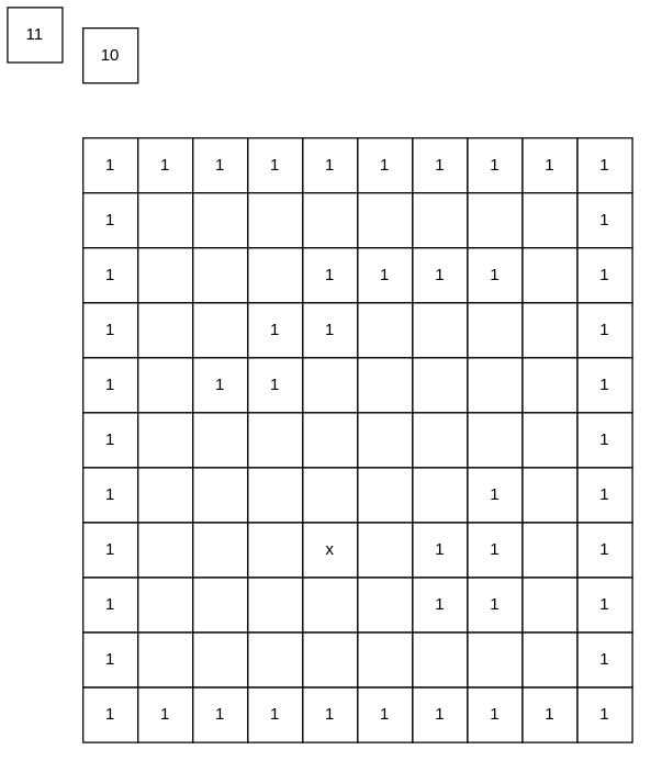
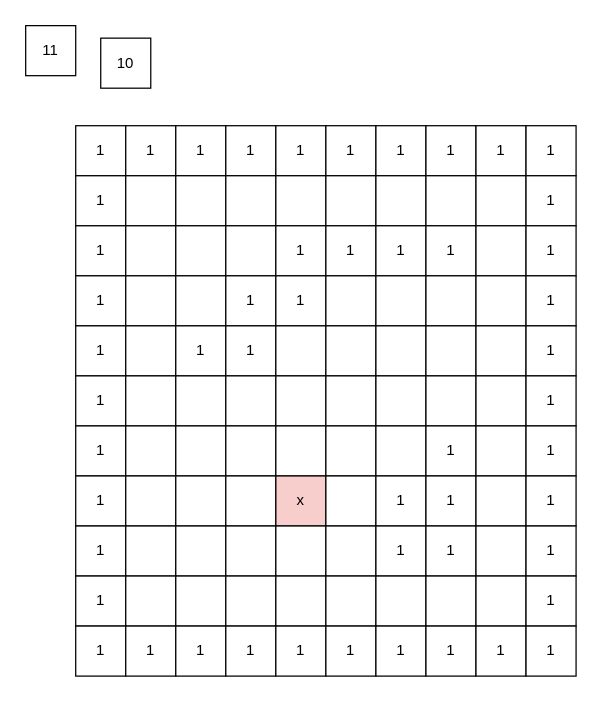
- <mxCell id="112" value="11" style="rounded=0;whiteSpace=wrap;html=1;" vertex="1" parent="1"><mxGeometry x="5" y="5" width="40" height="40" as="geometry" /></mxCell>
+ <mxCell id="112" value="11" style="rounded=0;whiteSpace=wrap;html=1;" vertex="1" parent="1"><mxGeometry x="20" y="20" width="40" height="40" as="geometry" /></mxCell>
- <mxCell id="113" value="10" style="rounded=0;whiteSpace=wrap;html=1;" vertex="1" parent="1"><mxGeometry x="60" y="20" width="40" height="40" as="geometry" /></mxCell>
+ <mxCell id="113" value="10" style="rounded=0;whiteSpace=wrap;html=1;" vertex="1" parent="1"><mxGeometry x="80" y="30" width="40" height="40" as="geometry" /></mxCell>
- <mxCell id="76" value="x" style="rounded=0;whiteSpace=wrap;html=1;" vertex="1" parent="1"><mxGeometry x="220" y="380" width="40" height="40" as="geometry" /></mxCell>
+ <mxCell id="76" value="x" style="rounded=0;whiteSpace=wrap;html=1;fillColor=#f8cecc;" vertex="1" parent="1"><mxGeometry x="220" y="380" width="40" height="40" as="geometry" /></mxCell>
